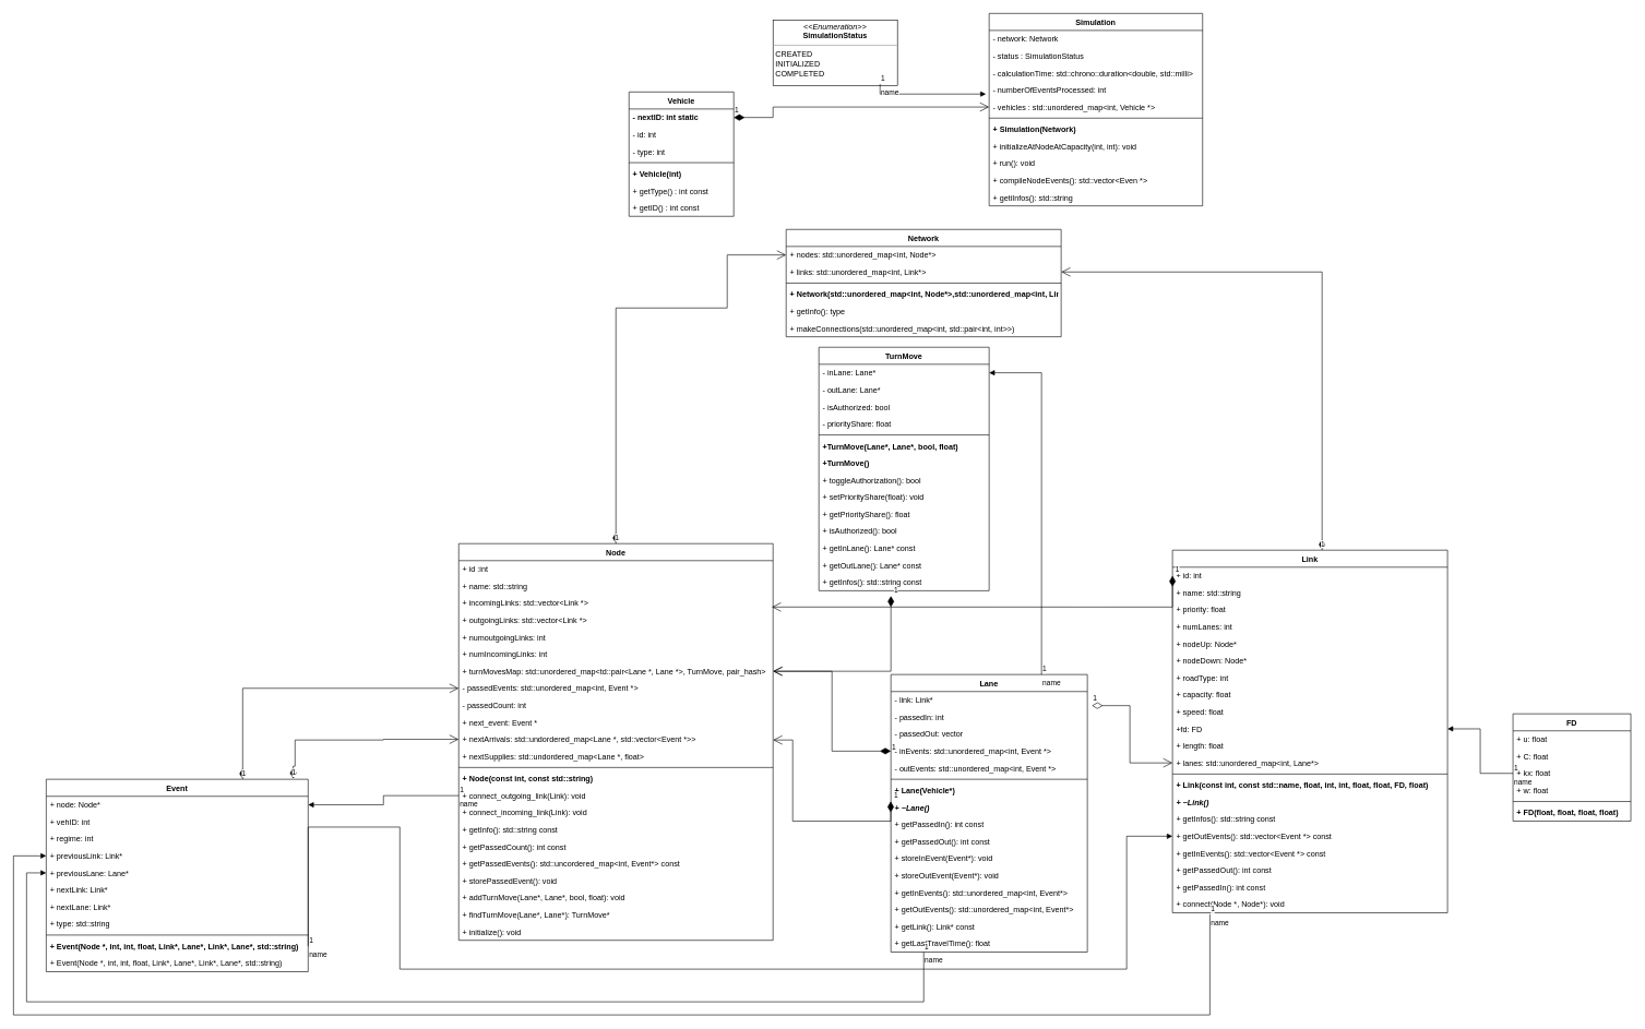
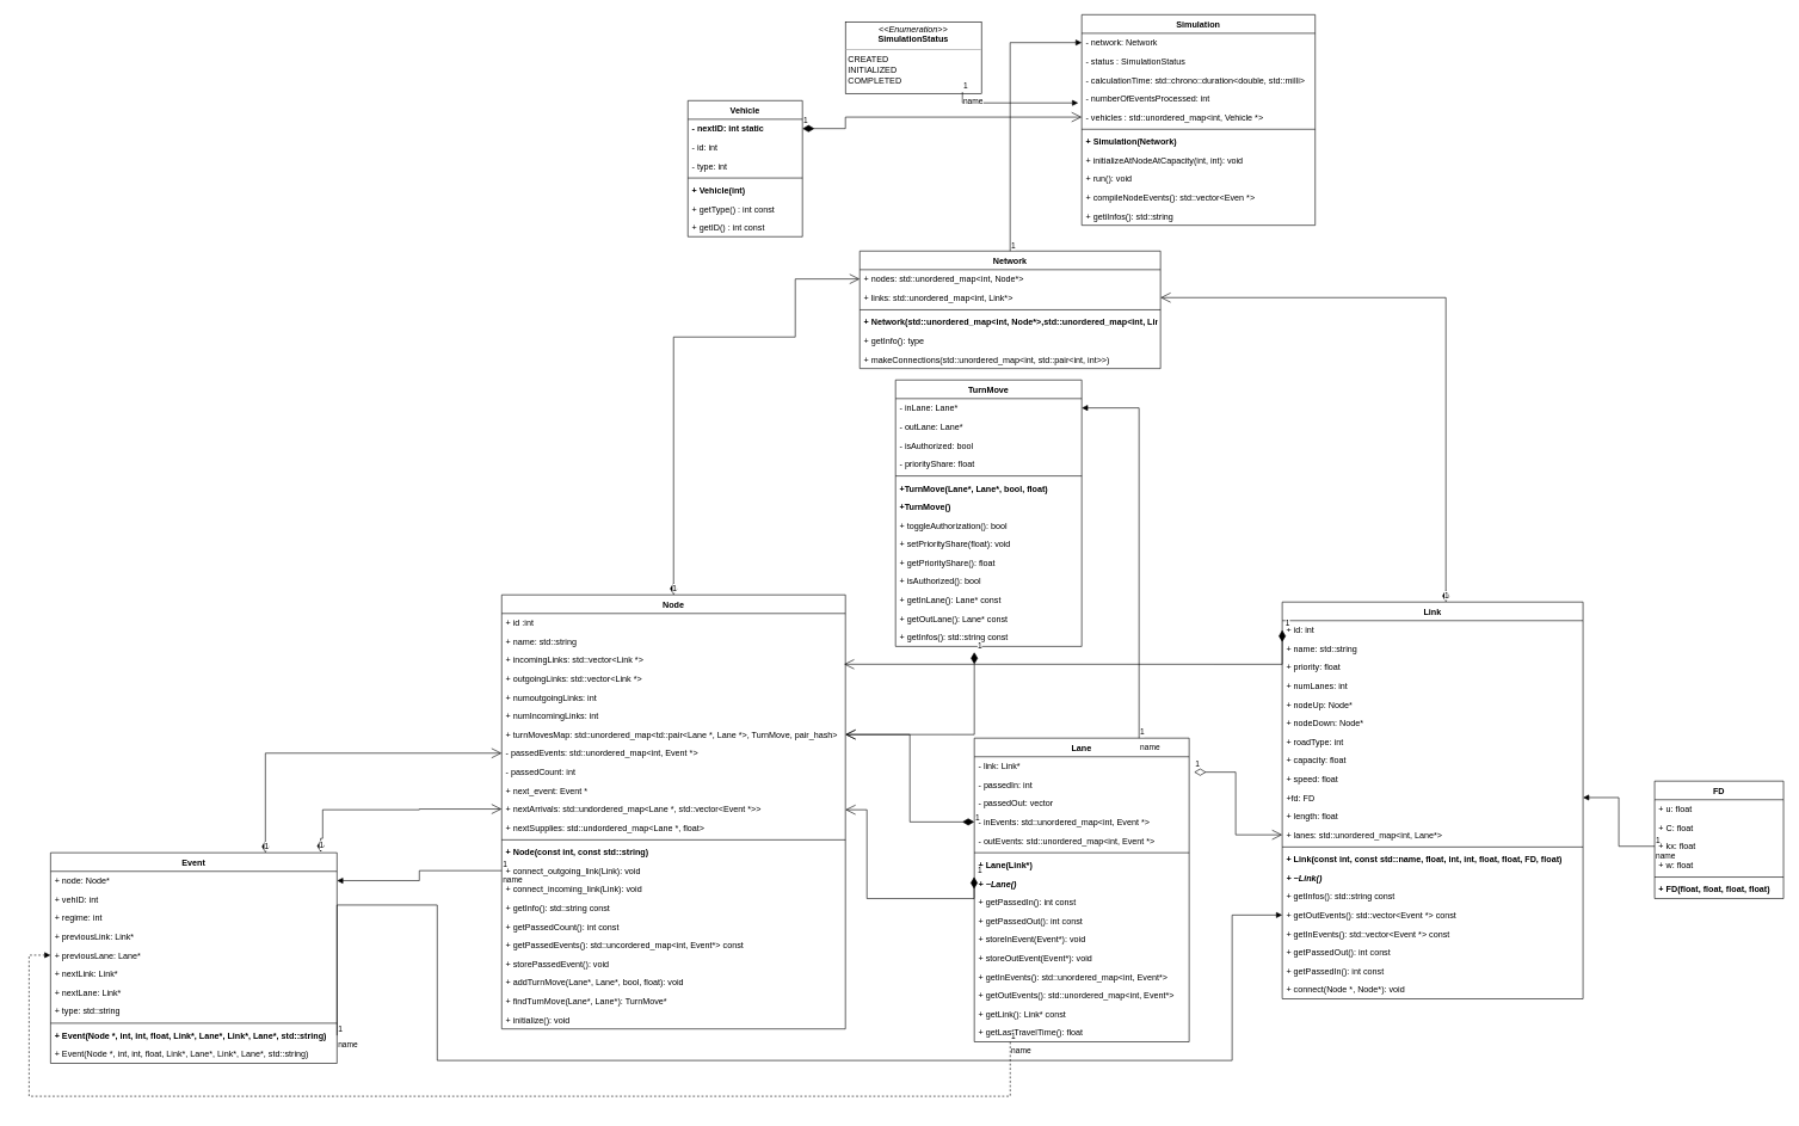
+ <mxCell id="69" value="" style="endArrow=block;endFill=1;html=1;edgeStyle=orthogonalEdgeStyle;align=left;verticalAlign=top;rounded=0;" edge="1" parent="1" source="48" target="58"><mxGeometry x="-1" relative="1" as="geometry"><mxPoint x="1380" y="390" as="sourcePoint" /><mxPoint x="1540" y="390" as="targetPoint" /></mxGeometry></mxCell>
+ <mxCell id="70" value="1" style="edgeLabel;resizable=0;html=1;align=left;verticalAlign=bottom;" connectable="0" vertex="1" parent="69"><mxGeometry x="-1" relative="1" as="geometry" /></mxCell>
- <mxCell id="118" value="+ Lane(Vehicle*)" style="text;strokeColor=none;fillColor=none;align=left;verticalAlign=top;spacingLeft=4;spacingRight=4;overflow=hidden;rotatable=0;points=[[0,0.5],[1,0.5]];portConstraint=eastwest;fontStyle=1" vertex="1" parent="111"><mxGeometry y="164" width="300" height="26" as="geometry" /></mxCell>
+ <mxCell id="118" value="+ Lane(Link*)" style="text;strokeColor=none;fillColor=none;align=left;verticalAlign=top;spacingLeft=4;spacingRight=4;overflow=hidden;rotatable=0;points=[[0,0.5],[1,0.5]];portConstraint=eastwest;fontStyle=1" vertex="1" parent="111"><mxGeometry y="164" width="300" height="26" as="geometry" /></mxCell>
- <mxCell id="149" value="name" style="endArrow=block;endFill=1;html=1;edgeStyle=orthogonalEdgeStyle;align=left;verticalAlign=top;rounded=0;exitX=0.136;exitY=1.077;exitDx=0;exitDy=0;exitPerimeter=0;entryX=0;entryY=0.5;entryDx=0;entryDy=0;" edge="1" parent="1" source="23" target="87"><mxGeometry x="-1" relative="1" as="geometry"><mxPoint x="740" y="1470" as="sourcePoint" /><mxPoint x="900" y="1470" as="targetPoint" /><Array as="points"><mxPoint x="1847" y="1550" /><mxPoint x="20" y="1550" /><mxPoint x="20" y="1307" /></Array></mxGeometry></mxCell>
- <mxCell id="150" value="1" style="edgeLabel;resizable=0;html=1;align=left;verticalAlign=bottom;" connectable="0" vertex="1" parent="149"><mxGeometry x="-1" relative="1" as="geometry" /></mxCell>
- <mxCell id="147" value="name" style="endArrow=block;endFill=1;html=1;edgeStyle=orthogonalEdgeStyle;align=left;verticalAlign=top;rounded=0;exitX=0.167;exitY=1.009;exitDx=0;exitDy=0;exitPerimeter=0;entryX=0;entryY=0.5;entryDx=0;entryDy=0;" edge="1" parent="1" source="127" target="88"><mxGeometry x="-1" relative="1" as="geometry"><mxPoint x="760" y="1410" as="sourcePoint" /><mxPoint x="920" y="1410" as="targetPoint" /><Array as="points"><mxPoint x="1410" y="1530" /><mxPoint x="40" y="1530" /><mxPoint x="40" y="1333" /></Array></mxGeometry></mxCell>
+ <mxCell id="147" value="name" style="endArrow=block;endFill=1;html=1;edgeStyle=orthogonalEdgeStyle;align=left;verticalAlign=top;rounded=0;exitX=0.167;exitY=1.009;exitDx=0;exitDy=0;exitPerimeter=0;entryX=0;entryY=0.5;entryDx=0;entryDy=0;dashed=1;" edge="1" parent="1" source="127" target="88"><mxGeometry x="-1" relative="1" as="geometry"><mxPoint x="760" y="1410" as="sourcePoint" /><mxPoint x="920" y="1410" as="targetPoint" /><Array as="points"><mxPoint x="1410" y="1530" /><mxPoint x="40" y="1530" /><mxPoint x="40" y="1333" /></Array></mxGeometry></mxCell>
